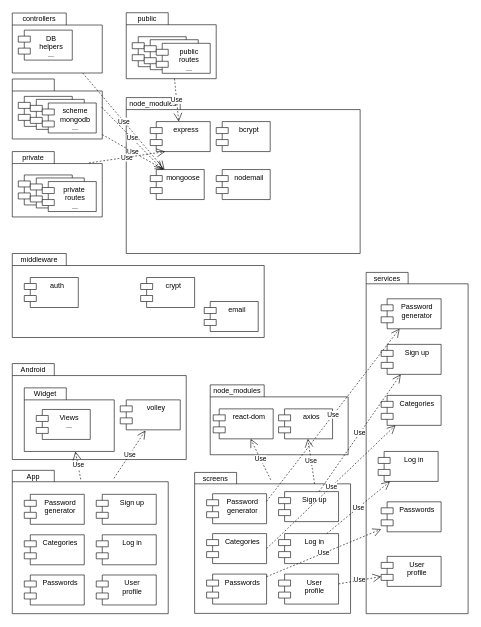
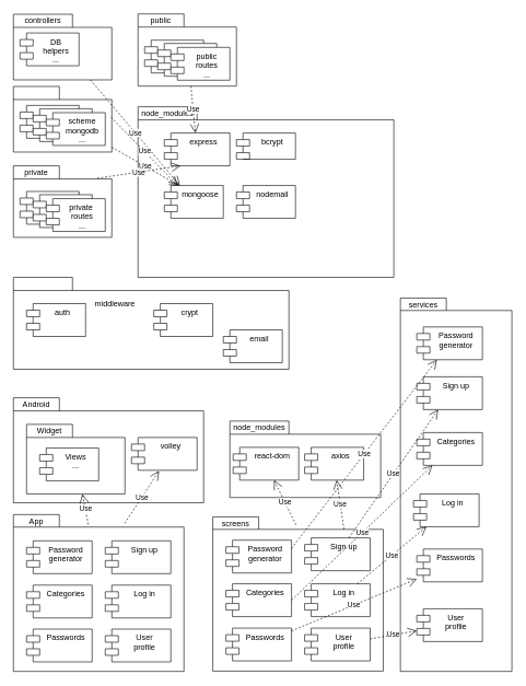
- <mxCell id="12" value="bcrypt" style="shape=module;align=left;spacingLeft=20;align=center;verticalAlign=top;" parent="1" vertex="1"><mxGeometry x="360" width="90" height="50" as="geometry" y="202" /></mxCell>
+ <mxCell id="12" value="bcrypt" style="shape=module;align=left;spacingLeft=20;align=center;verticalAlign=top;" parent="1" vertex="1"><mxGeometry x="360" y="202" width="90" height="40" as="geometry" /></mxCell>
- <mxCell id="16" value="middleware" style="text;html=1;strokeColor=none;fillColor=none;align=center;verticalAlign=middle;whiteSpace=wrap;rounded=0;" parent="1" vertex="1"><mxGeometry x="40" y="422" width="50" height="20" as="geometry" /></mxCell>
+ <mxCell id="16" value="middleware" style="text;html=1;strokeColor=none;fillColor=none;align=center;verticalAlign=middle;whiteSpace=wrap;rounded=0;" parent="1" vertex="1"><mxGeometry x="150" y="452" width="50" height="20" as="geometry" /></mxCell>
